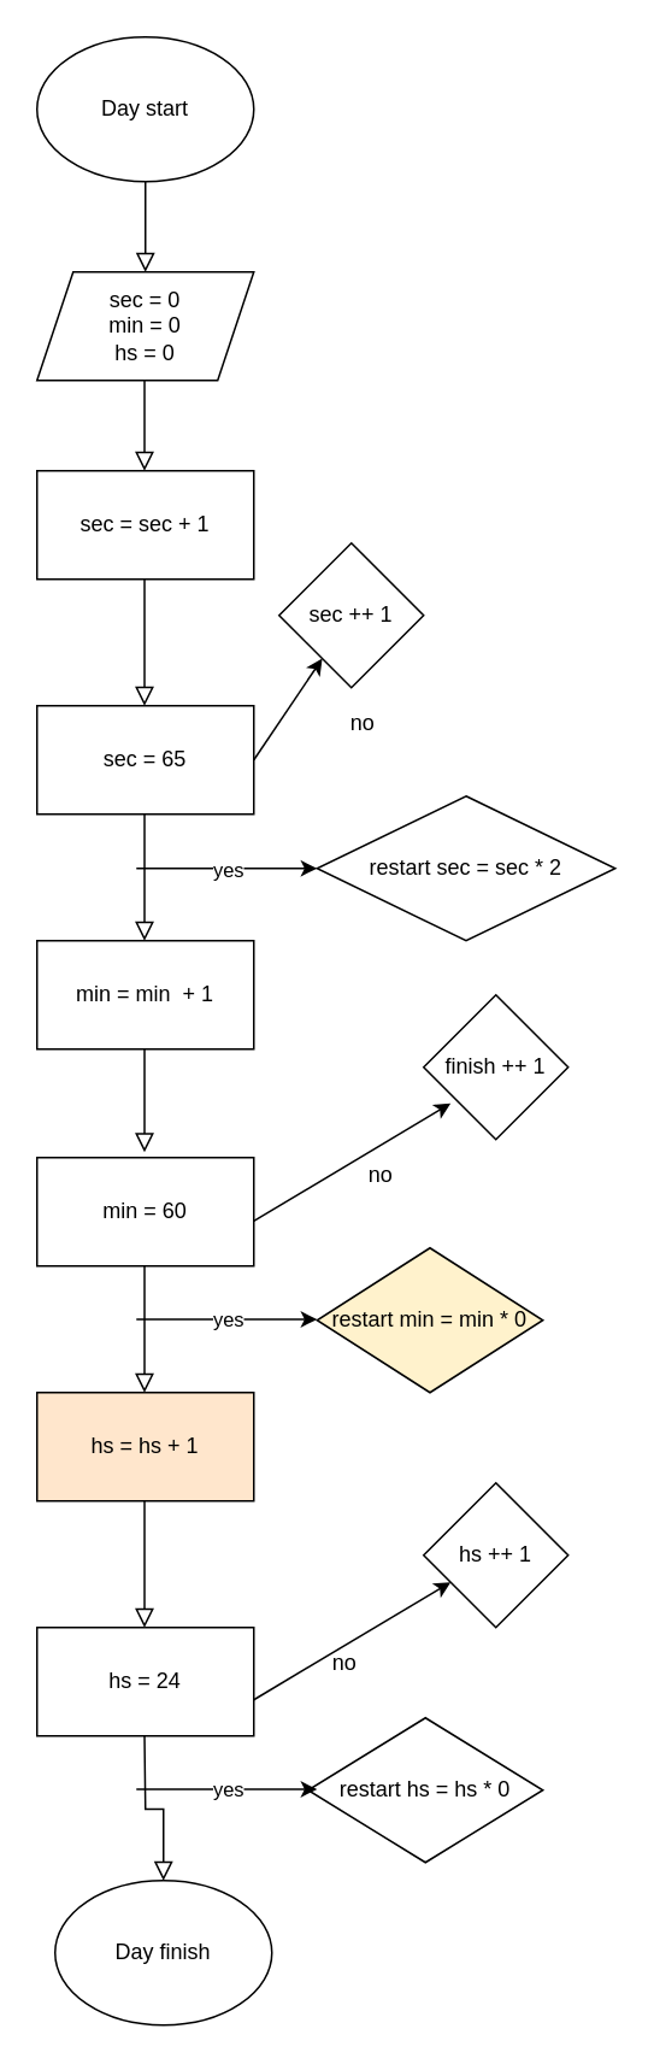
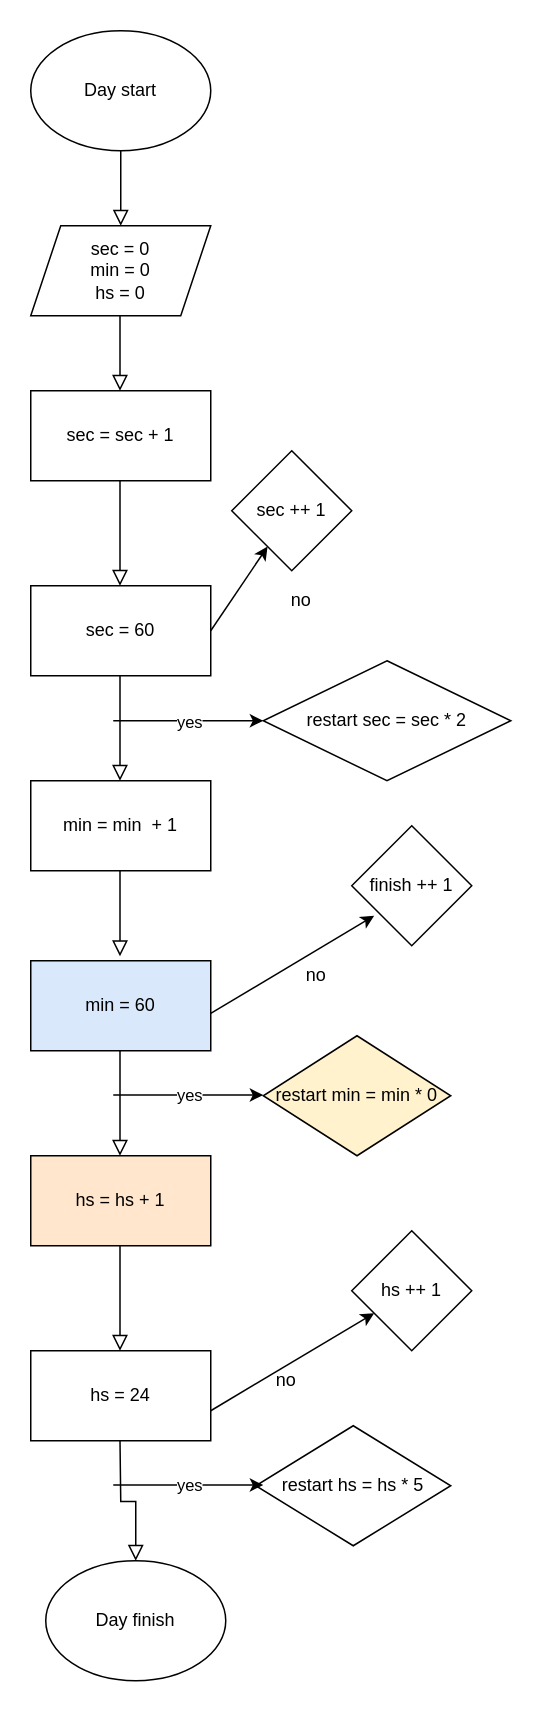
- <mxCell id="5" value="sec = 65" style="rounded=0;whiteSpace=wrap;html=1;" vertex="1" parent="1"><mxGeometry x="20" y="390" width="120" height="60" as="geometry" /></mxCell>
+ <mxCell id="5" value="sec = 60" style="rounded=0;whiteSpace=wrap;html=1;" vertex="1" parent="1"><mxGeometry x="20" y="390" width="120" height="60" as="geometry" /></mxCell>
- <mxCell id="11" value="min = 60" style="rounded=0;whiteSpace=wrap;html=1;" vertex="1" parent="1"><mxGeometry x="20" y="640" width="120" height="60" as="geometry" /></mxCell>
+ <mxCell id="11" value="min = 60" style="rounded=0;whiteSpace=wrap;html=1;fillColor=#dae8fc;" vertex="1" parent="1"><mxGeometry x="20" y="640" width="120" height="60" as="geometry" /></mxCell>
- <mxCell id="28" value="restart hs = hs * 0" style="rhombus;whiteSpace=wrap;html=1;" vertex="1" parent="1"><mxGeometry x="170" y="950" width="130" height="80" as="geometry" /></mxCell>
+ <mxCell id="28" value="restart hs = hs * 5" style="rhombus;whiteSpace=wrap;html=1;" vertex="1" parent="1"><mxGeometry x="170" y="950" width="130" height="80" as="geometry" /></mxCell>
